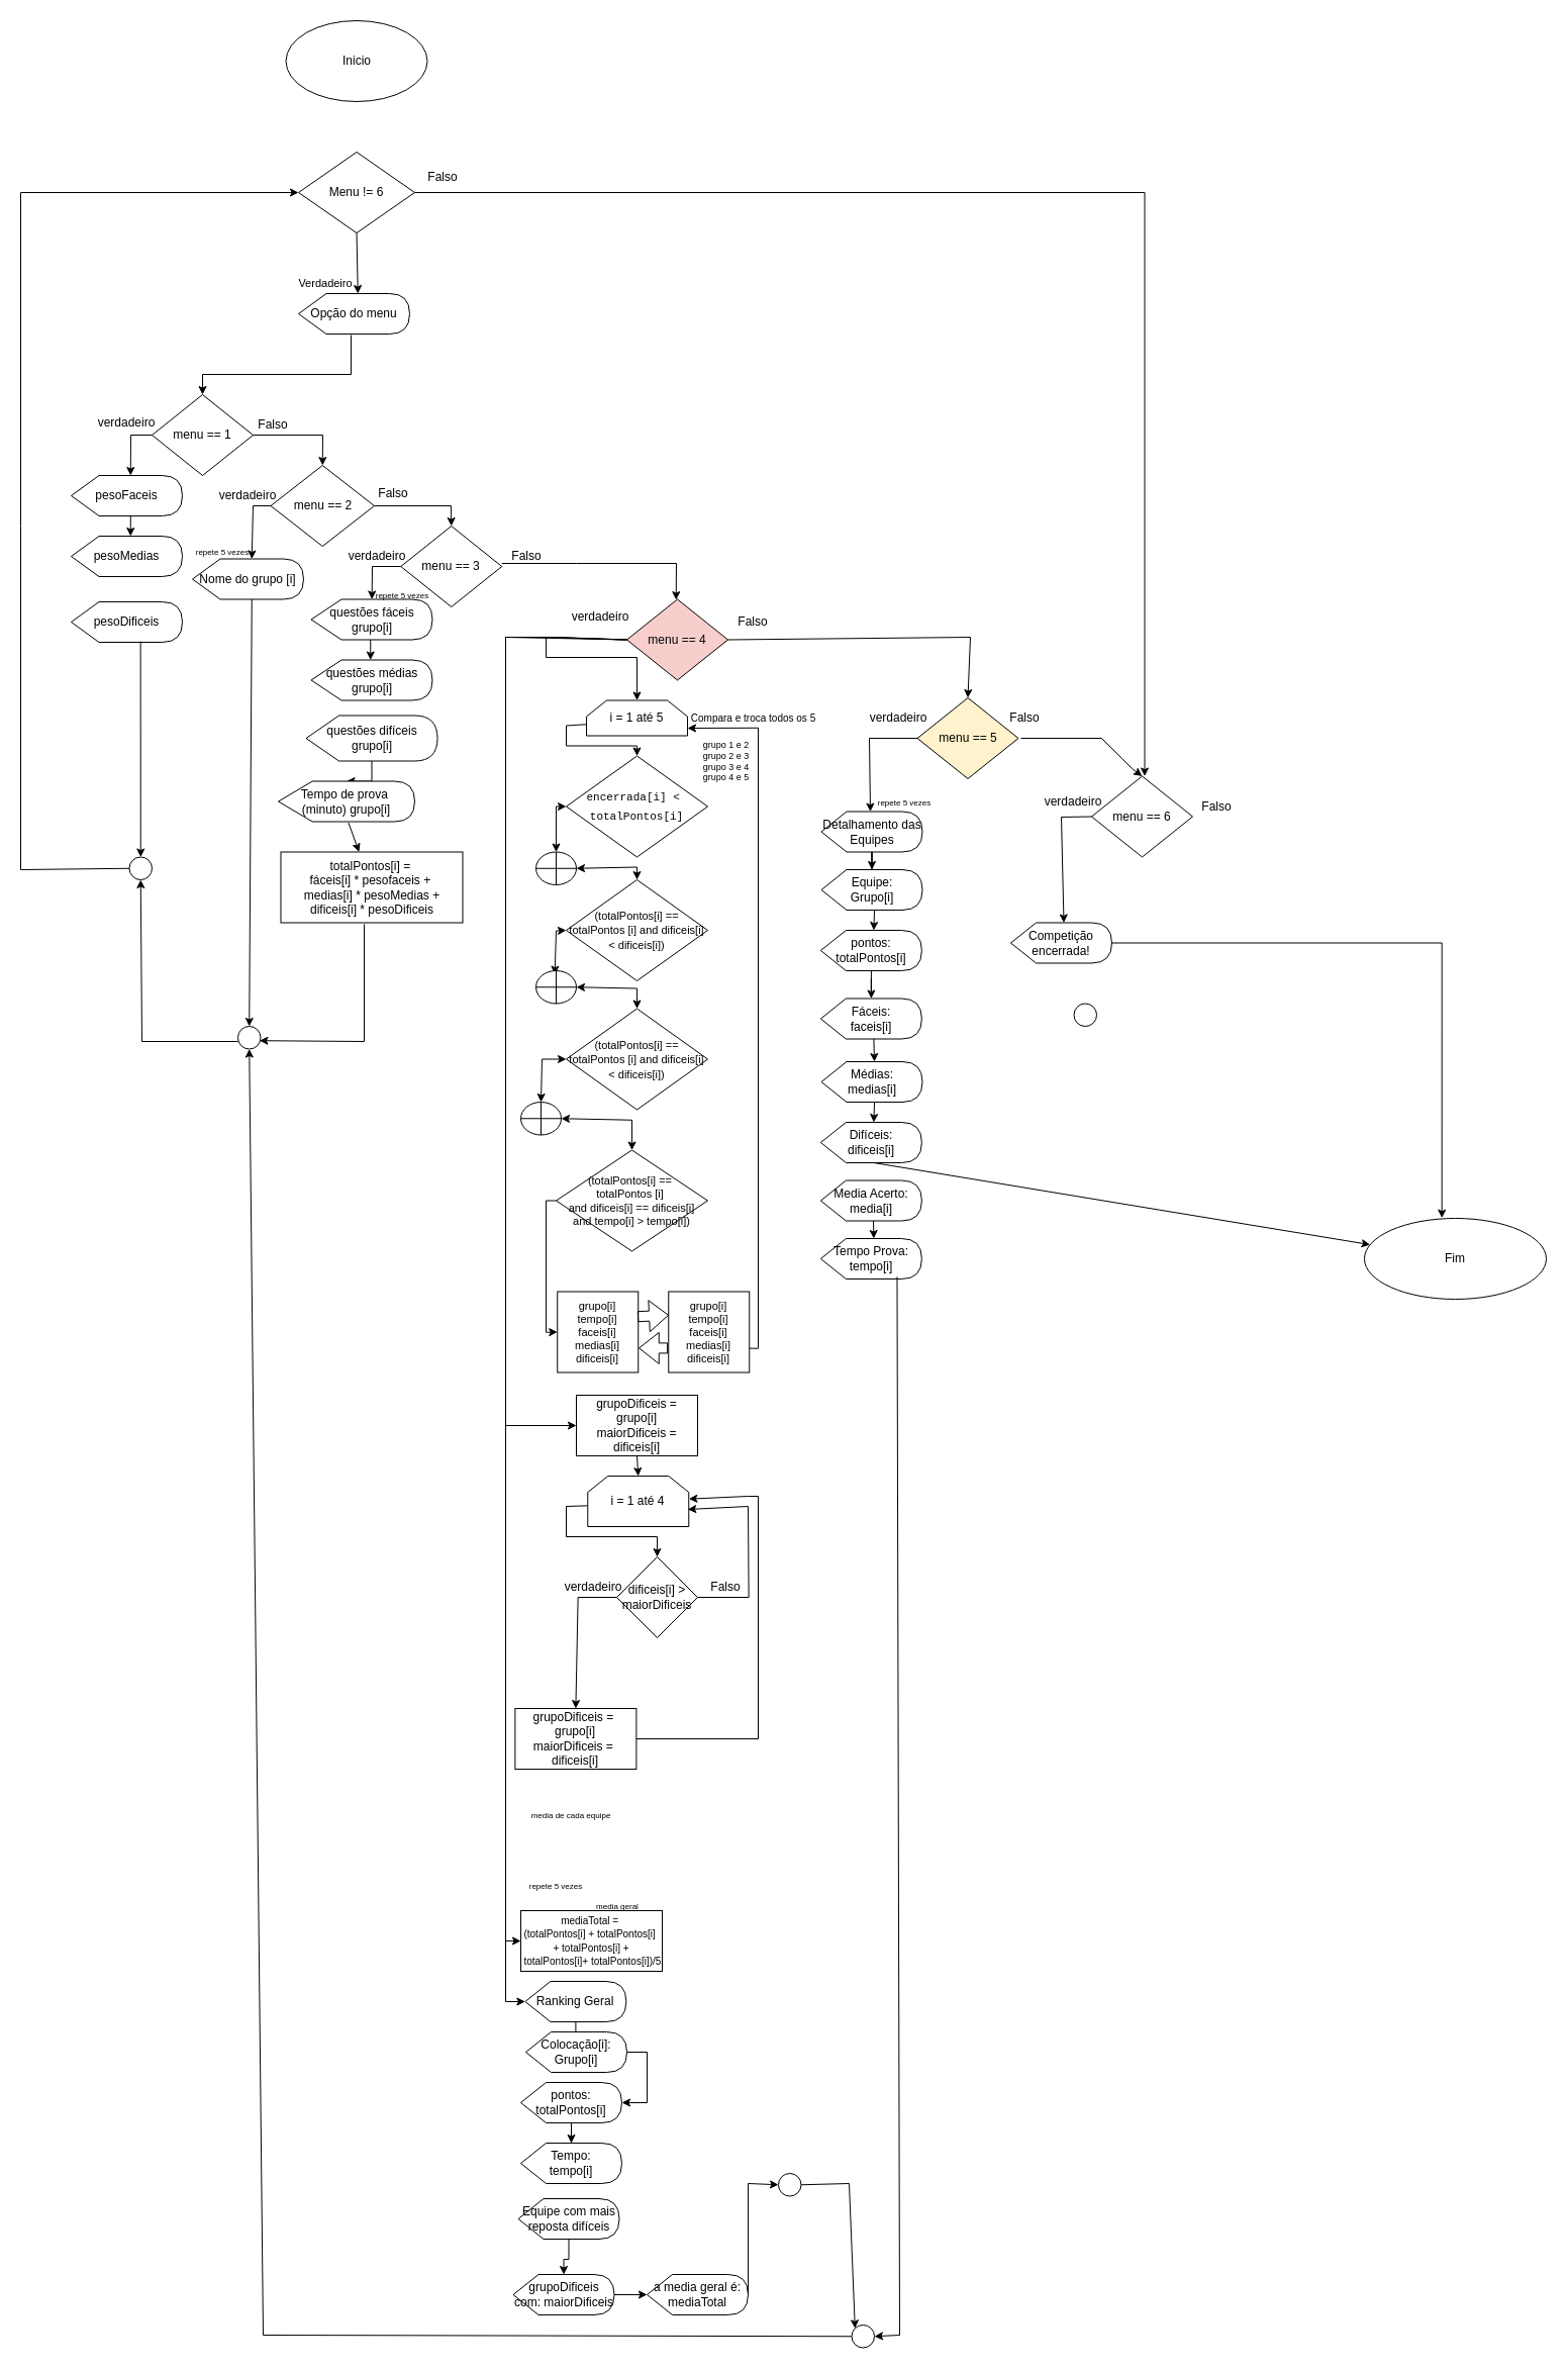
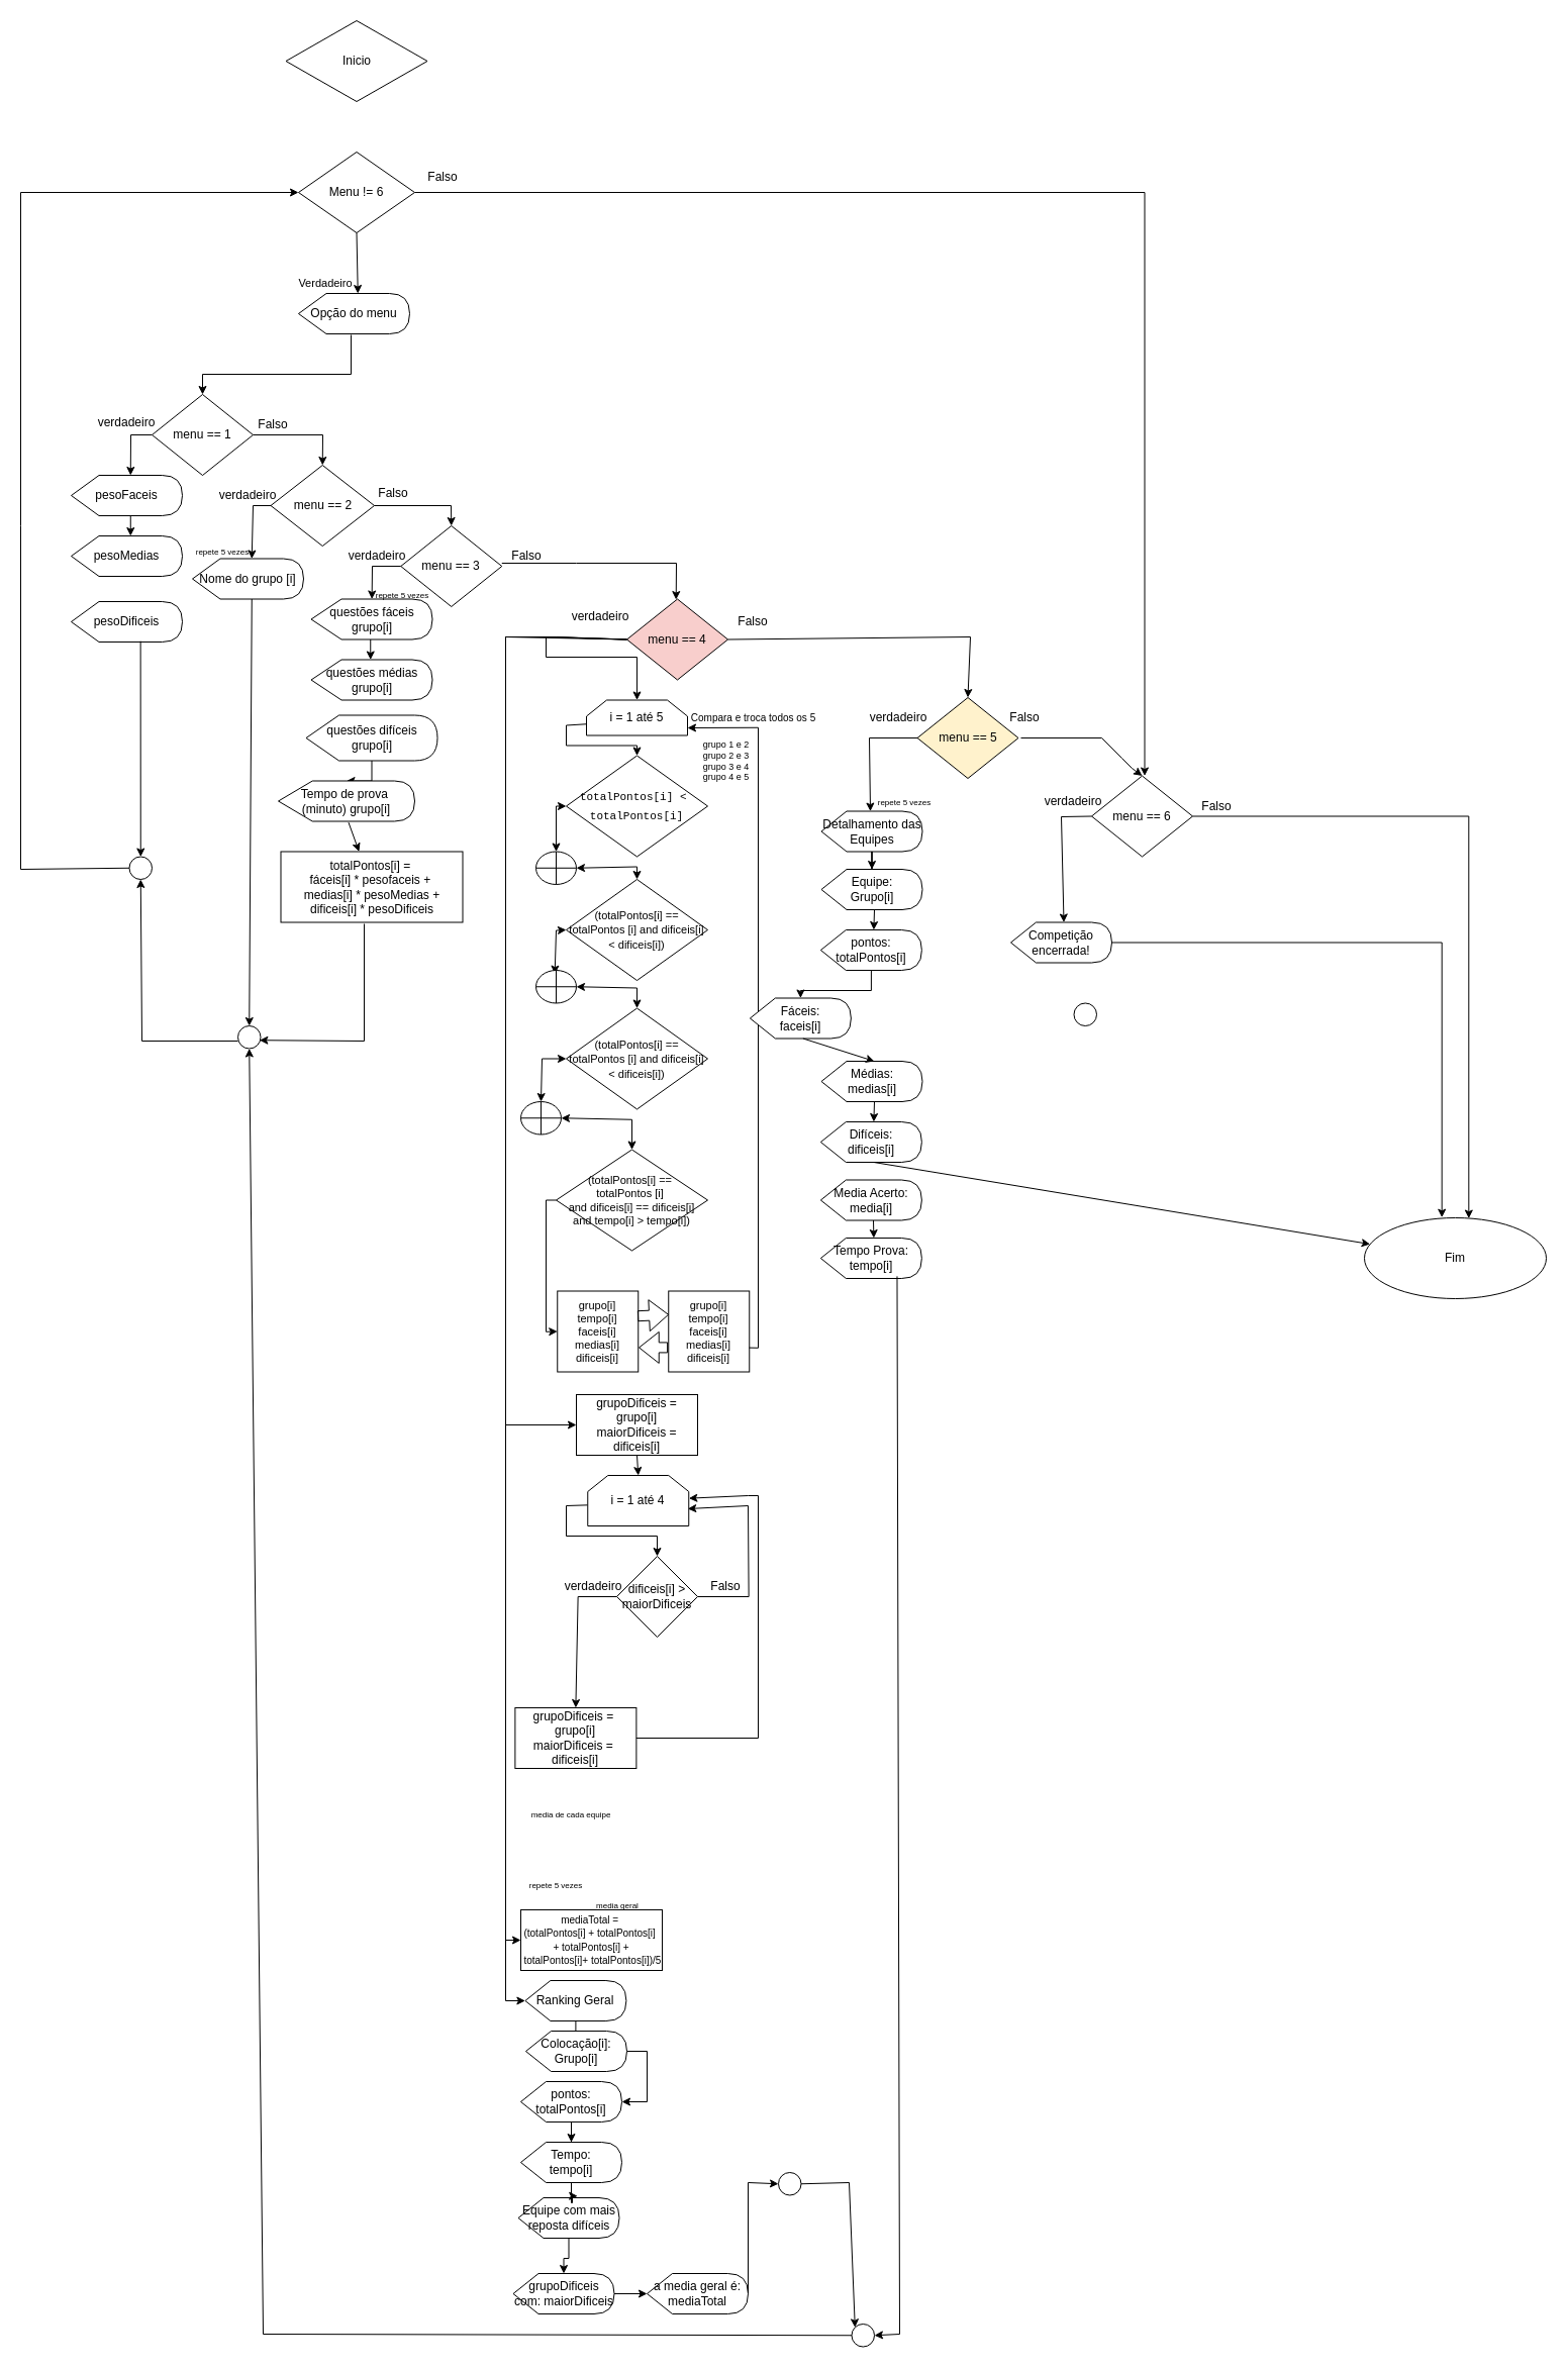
- <mxCell id="2" value="Inicio" style="ellipse;whiteSpace=wrap;html=1;" parent="1" vertex="1"><mxGeometry x="282.5" y="20" width="140" height="80" as="geometry" /></mxCell>
+ <mxCell id="2" value="Inicio" style="rhombus;whiteSpace=wrap;html=1;" parent="1" vertex="1"><mxGeometry x="282.5" y="20" width="140" height="80" as="geometry" /></mxCell>
- <mxCell id="28" value="&lt;div style=&quot;font-family: Consolas, &amp;quot;Courier New&amp;quot;, monospace; line-height: 19px; white-space: pre;&quot;&gt;&lt;font style=&quot;font-size: 11px;&quot;&gt;encerrada[i] &amp;lt; &lt;/font&gt;&lt;/div&gt;&lt;div style=&quot;font-family: Consolas, &amp;quot;Courier New&amp;quot;, monospace; line-height: 19px; white-space: pre;&quot;&gt;&lt;font style=&quot;font-size: 11px;&quot;&gt;totalPontos[i]&lt;/font&gt;&lt;/div&gt;" style="rhombus;whiteSpace=wrap;html=1;" parent="1" vertex="1"><mxGeometry x="560" y="747.5" width="140" height="100" as="geometry" /></mxCell>
+ <mxCell id="28" value="&lt;div style=&quot;font-family: Consolas, &amp;quot;Courier New&amp;quot;, monospace; line-height: 19px; white-space: pre;&quot;&gt;&lt;font style=&quot;font-size: 11px;&quot;&gt;totalPontos[i] &amp;lt; &lt;/font&gt;&lt;/div&gt;&lt;div style=&quot;font-family: Consolas, &amp;quot;Courier New&amp;quot;, monospace; line-height: 19px; white-space: pre;&quot;&gt;&lt;font style=&quot;font-size: 11px;&quot;&gt;totalPontos[i]&lt;/font&gt;&lt;/div&gt;" style="rhombus;whiteSpace=wrap;html=1;" parent="1" vertex="1"><mxGeometry x="560" y="747.5" width="140" height="100" as="geometry" /></mxCell>
+ <mxCell id="113" style="edgeStyle=orthogonalEdgeStyle;rounded=0;orthogonalLoop=1;jettySize=auto;html=1;exitX=1;exitY=0.5;exitDx=0;exitDy=0;entryX=0.574;entryY=0.007;entryDx=0;entryDy=0;entryPerimeter=0;" parent="1" source="114" target="118" edge="1"><mxGeometry relative="1" as="geometry" /></mxCell>
- <mxCell id="100" value="Fáceis:&lt;div&gt;faceis[i]&lt;/div&gt;" style="shape=display;whiteSpace=wrap;html=1;" parent="1" vertex="1"><mxGeometry x="811.88" y="987.5" width="100" height="40" as="geometry" /></mxCell>
+ <mxCell id="100" value="Fáceis:&lt;div&gt;faceis[i]&lt;/div&gt;" style="shape=display;whiteSpace=wrap;html=1;" parent="1" vertex="1"><mxGeometry x="741.88" y="987.5" width="100" height="40" as="geometry" /></mxCell>
+ <mxCell id="89" style="edgeStyle=orthogonalEdgeStyle;rounded=0;orthogonalLoop=1;jettySize=auto;html=1;entryX=0.587;entryY=-0.042;entryDx=0;entryDy=0;entryPerimeter=0;" parent="1" source="86" target="88" edge="1"><mxGeometry relative="1" as="geometry"><Array as="points"><mxPoint x="565" y="2180" /><mxPoint x="566" y="2180" /></Array></mxGeometry></mxCell>
